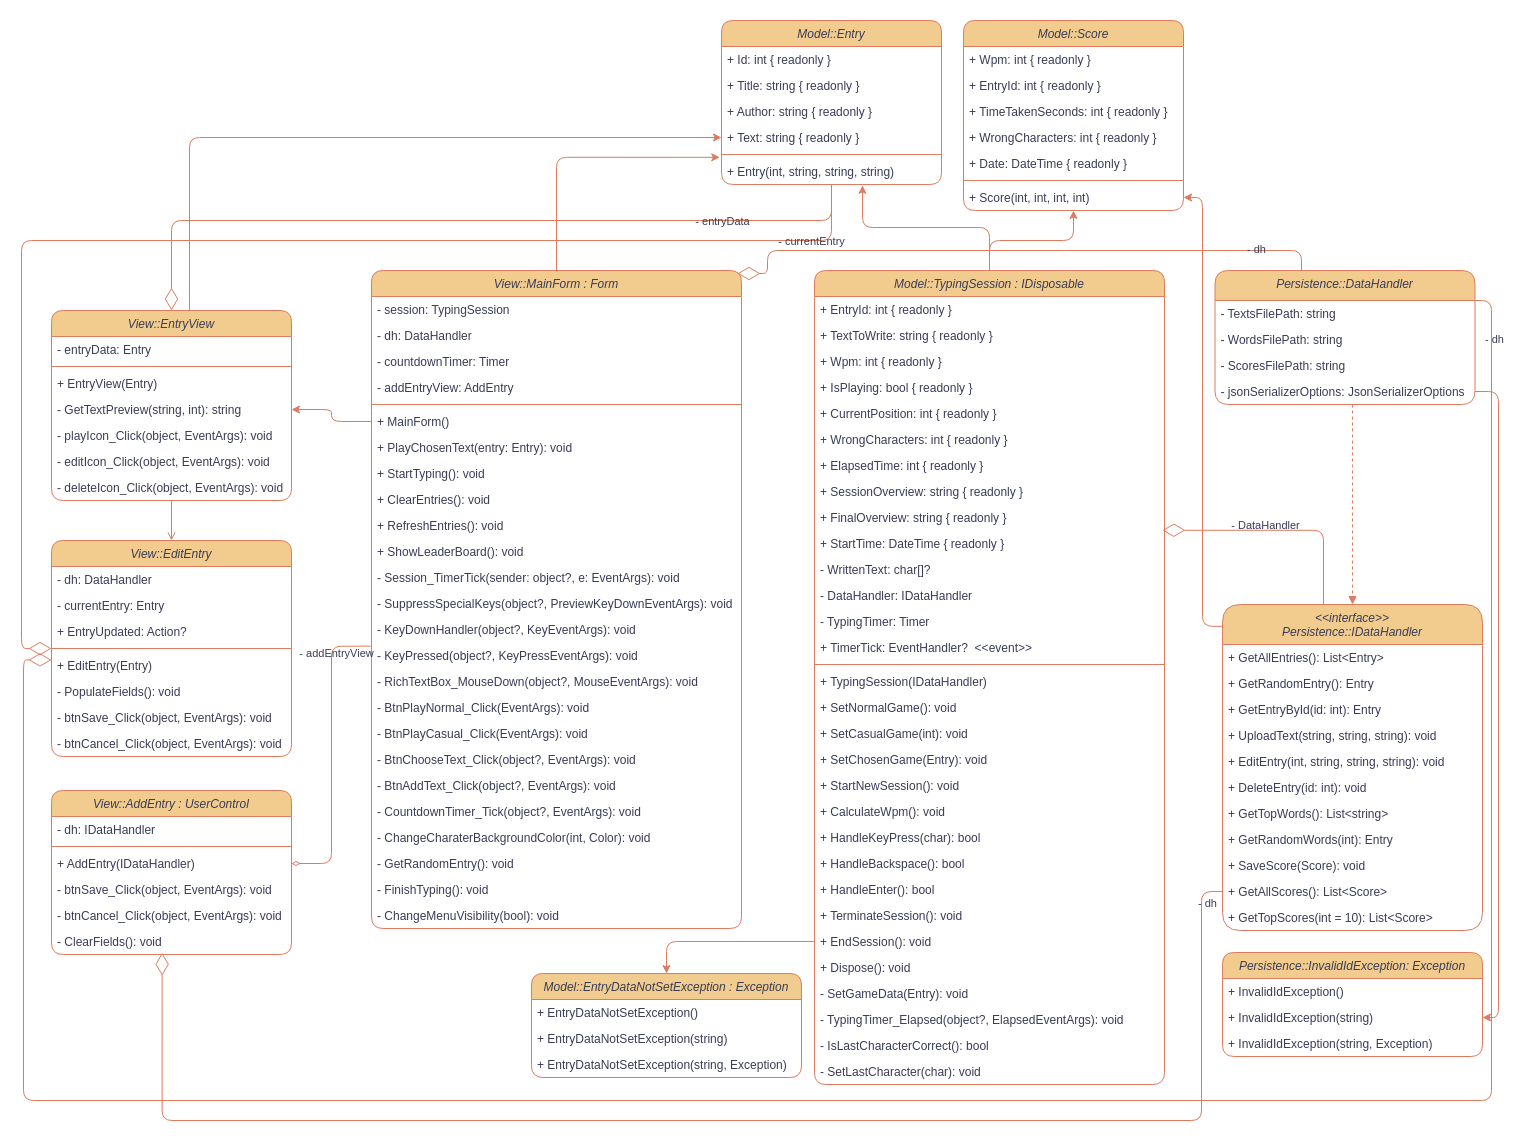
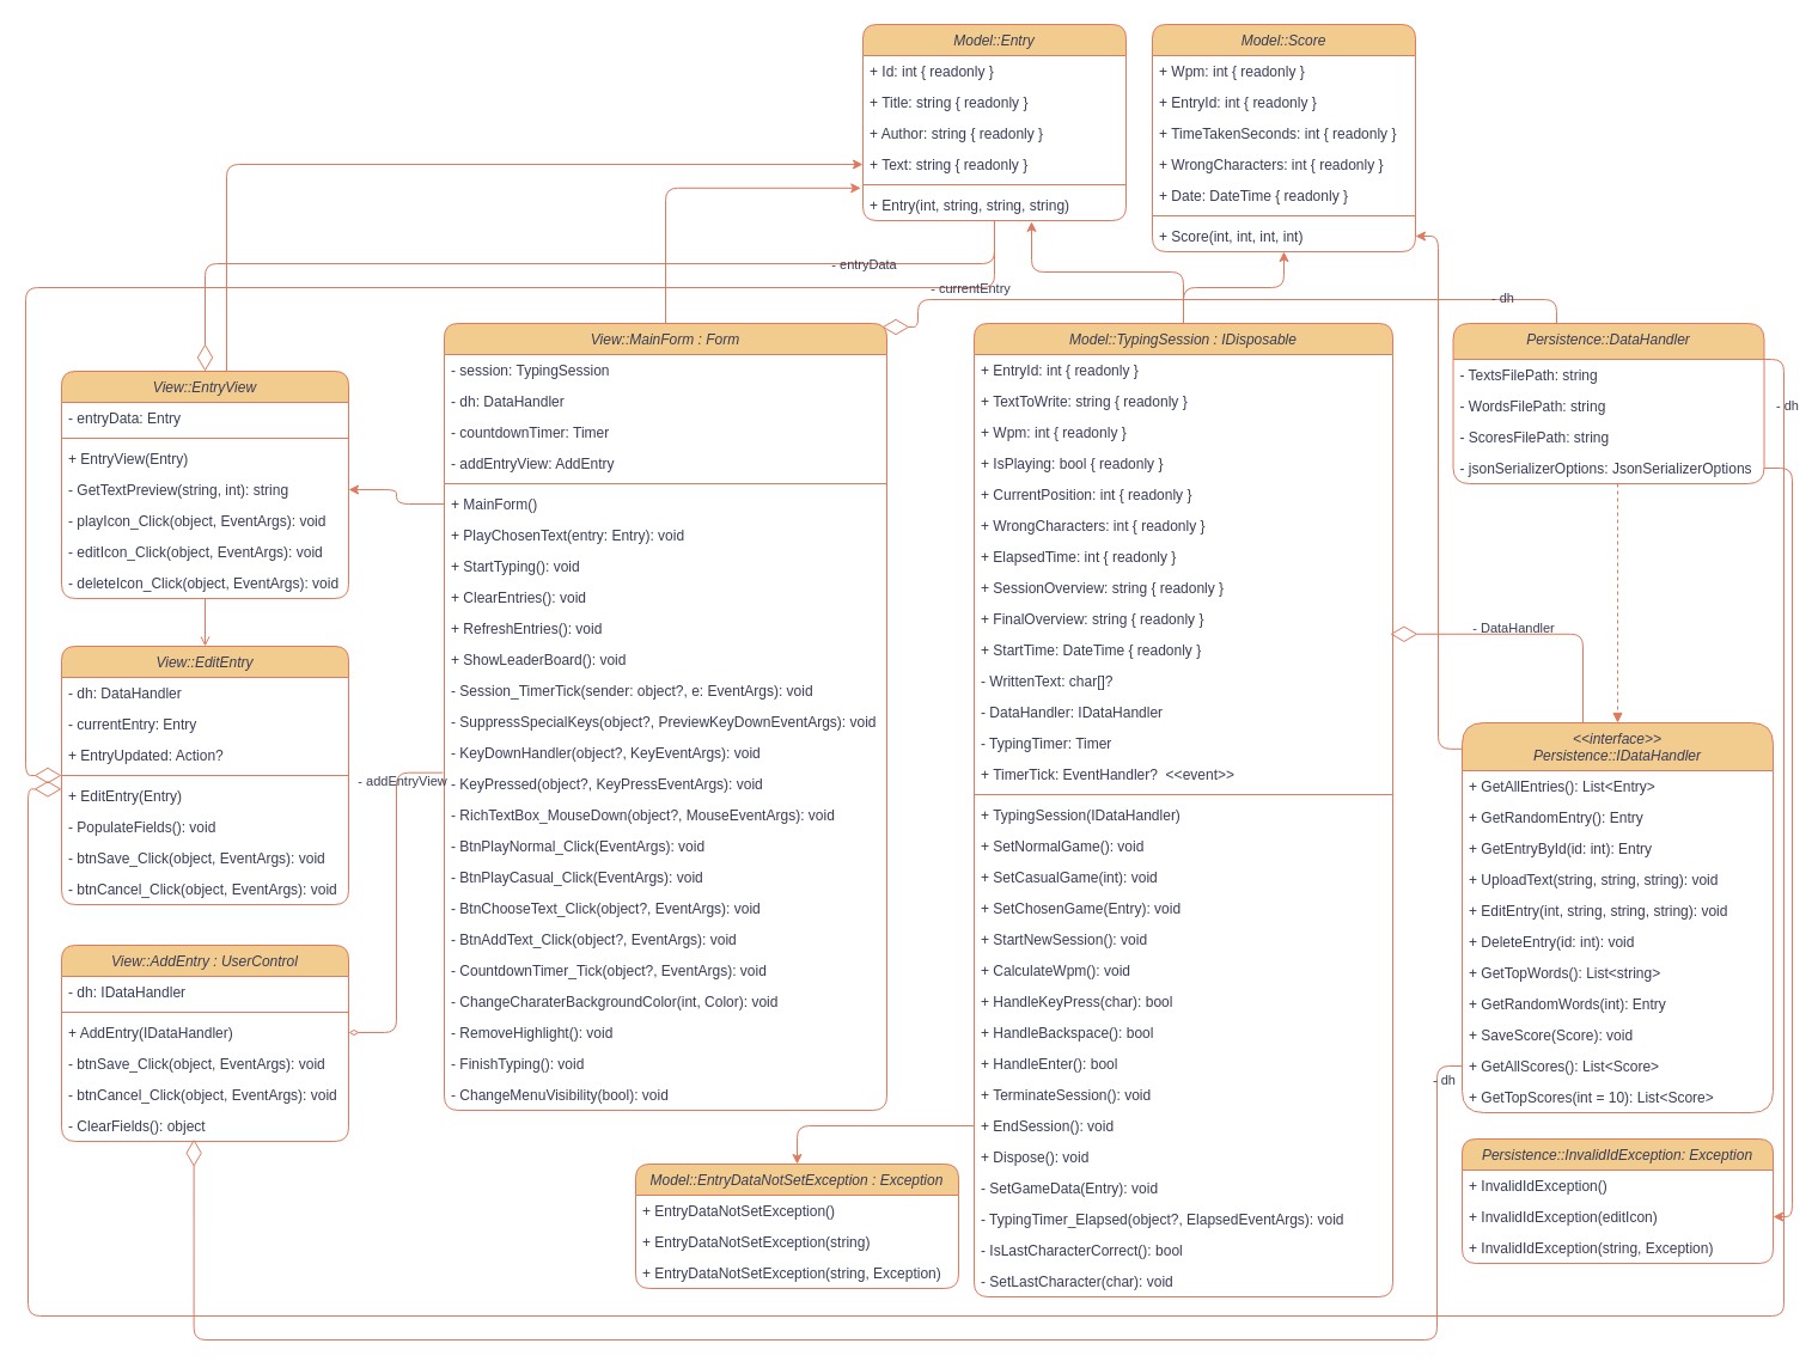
- <mxCell id="25" value="- GetRandomEntry(): void" style="text;align=left;verticalAlign=top;spacingLeft=4;spacingRight=4;overflow=hidden;rotatable=0;points=[[0,0.5],[1,0.5]];portConstraint=eastwest;labelBackgroundColor=none;fontColor=#393C56;rounded=1;" parent="2" vertex="1"><mxGeometry y="580" width="370" height="26" as="geometry" /></mxCell>
+ <mxCell id="25" value="- RemoveHighlight(): void" style="text;align=left;verticalAlign=top;spacingLeft=4;spacingRight=4;overflow=hidden;rotatable=0;points=[[0,0.5],[1,0.5]];portConstraint=eastwest;labelBackgroundColor=none;fontColor=#393C56;rounded=1;" parent="2" vertex="1"><mxGeometry y="580" width="370" height="26" as="geometry" /></mxCell>
- <mxCell id="53" value="- ClearFields(): void" style="text;align=left;verticalAlign=top;spacingLeft=4;spacingRight=4;overflow=hidden;rotatable=0;points=[[0,0.5],[1,0.5]];portConstraint=eastwest;labelBackgroundColor=none;fontColor=#393C56;rounded=1;" parent="47" vertex="1"><mxGeometry y="138" width="240" height="26" as="geometry" /></mxCell>
+ <mxCell id="53" value="- ClearFields(): object" style="text;align=left;verticalAlign=top;spacingLeft=4;spacingRight=4;overflow=hidden;rotatable=0;points=[[0,0.5],[1,0.5]];portConstraint=eastwest;labelBackgroundColor=none;fontColor=#393C56;rounded=1;" parent="47" vertex="1"><mxGeometry y="138" width="240" height="26" as="geometry" /></mxCell>
- <mxCell id="135" value="+ InvalidIdException(string)" style="text;align=left;verticalAlign=top;spacingLeft=4;spacingRight=4;overflow=hidden;rotatable=0;points=[[0,0.5],[1,0.5]];portConstraint=eastwest;labelBackgroundColor=none;fontColor=#393C56;rounded=1;" parent="133" vertex="1"><mxGeometry y="52" width="260" height="26" as="geometry" /></mxCell>
+ <mxCell id="135" value="+ InvalidIdException(editIcon)" style="text;align=left;verticalAlign=top;spacingLeft=4;spacingRight=4;overflow=hidden;rotatable=0;points=[[0,0.5],[1,0.5]];portConstraint=eastwest;labelBackgroundColor=none;fontColor=#393C56;rounded=1;" parent="133" vertex="1"><mxGeometry y="52" width="260" height="26" as="geometry" /></mxCell>
